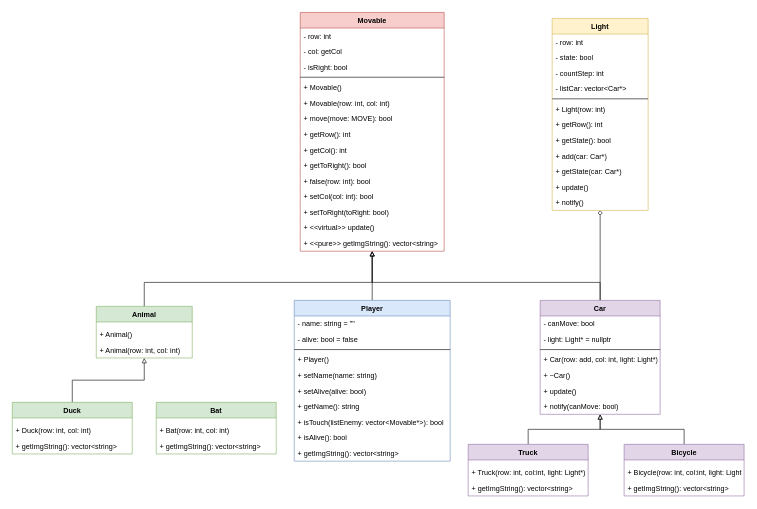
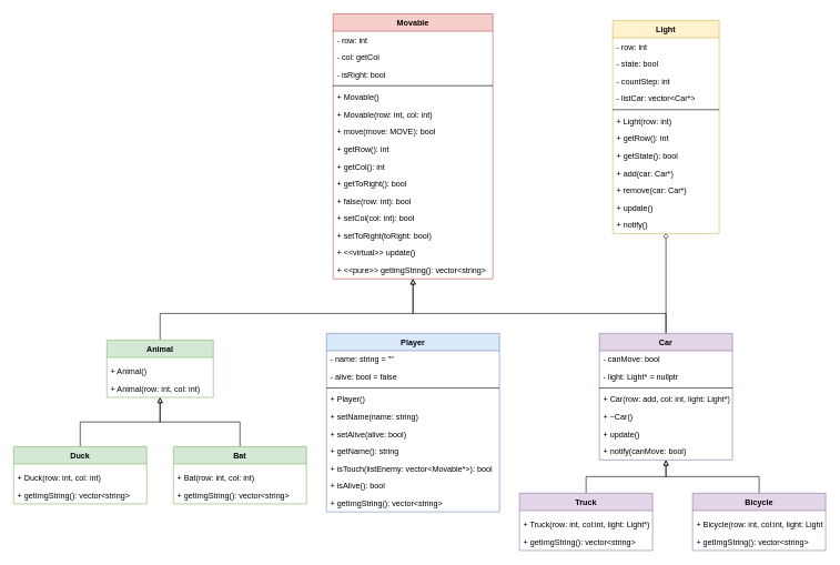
- <mxCell id="51" value="+ getState(car: Car*)" style="text;strokeColor=none;fillColor=none;align=left;verticalAlign=top;spacingLeft=4;spacingRight=4;overflow=hidden;rotatable=0;points=[[0,0.5],[1,0.5]];portConstraint=eastwest;" vertex="1" parent="41"><mxGeometry y="242" width="160" height="26" as="geometry" /></mxCell>
+ <mxCell id="51" value="+ remove(car: Car*)" style="text;strokeColor=none;fillColor=none;align=left;verticalAlign=top;spacingLeft=4;spacingRight=4;overflow=hidden;rotatable=0;points=[[0,0.5],[1,0.5]];portConstraint=eastwest;" vertex="1" parent="41"><mxGeometry y="242" width="160" height="26" as="geometry" /></mxCell>
- <mxCell id="29" style="edgeStyle=orthogonalEdgeStyle;rounded=0;orthogonalLoop=1;jettySize=auto;html=1;exitX=0.5;exitY=0;exitDx=0;exitDy=0;endArrow=block;endFill=0;" edge="1" parent="1" source="30" target="2"><mxGeometry relative="1" as="geometry" /></mxCell>
+ <mxCell id="59" style="edgeStyle=orthogonalEdgeStyle;rounded=0;orthogonalLoop=1;jettySize=auto;html=1;exitX=0.5;exitY=0;exitDx=0;exitDy=0;endArrow=block;endFill=0;" edge="1" parent="1" source="60" target="64"><mxGeometry relative="1" as="geometry" /></mxCell>
